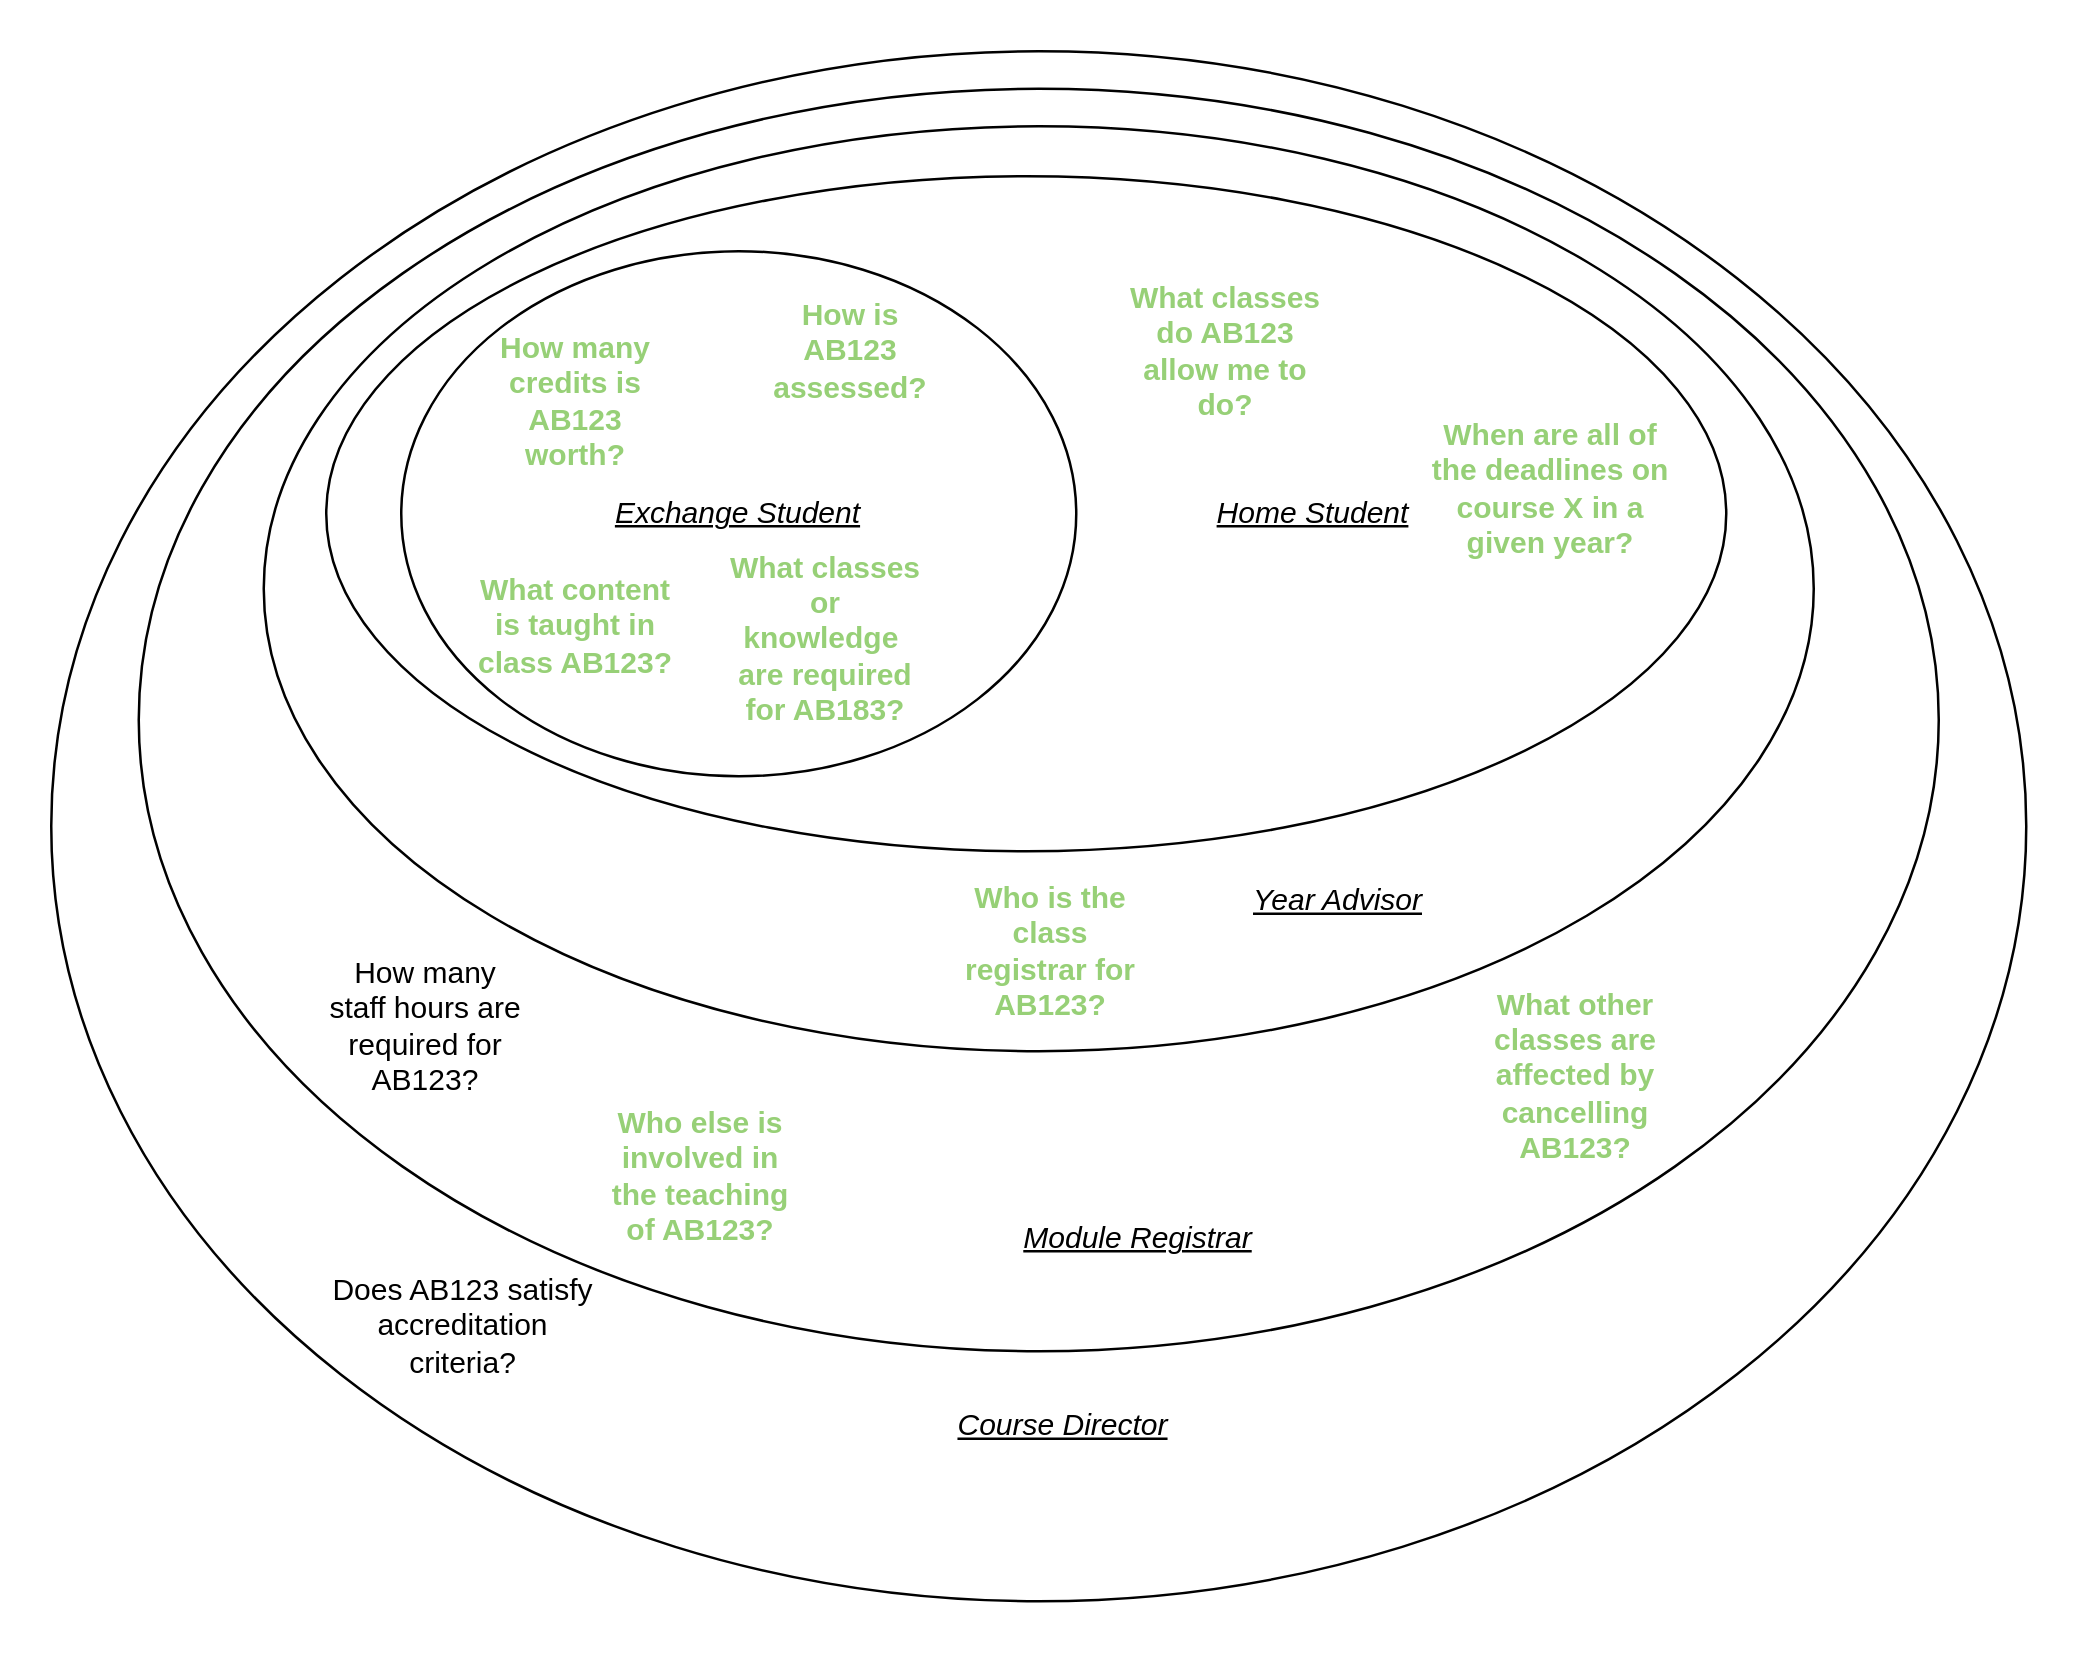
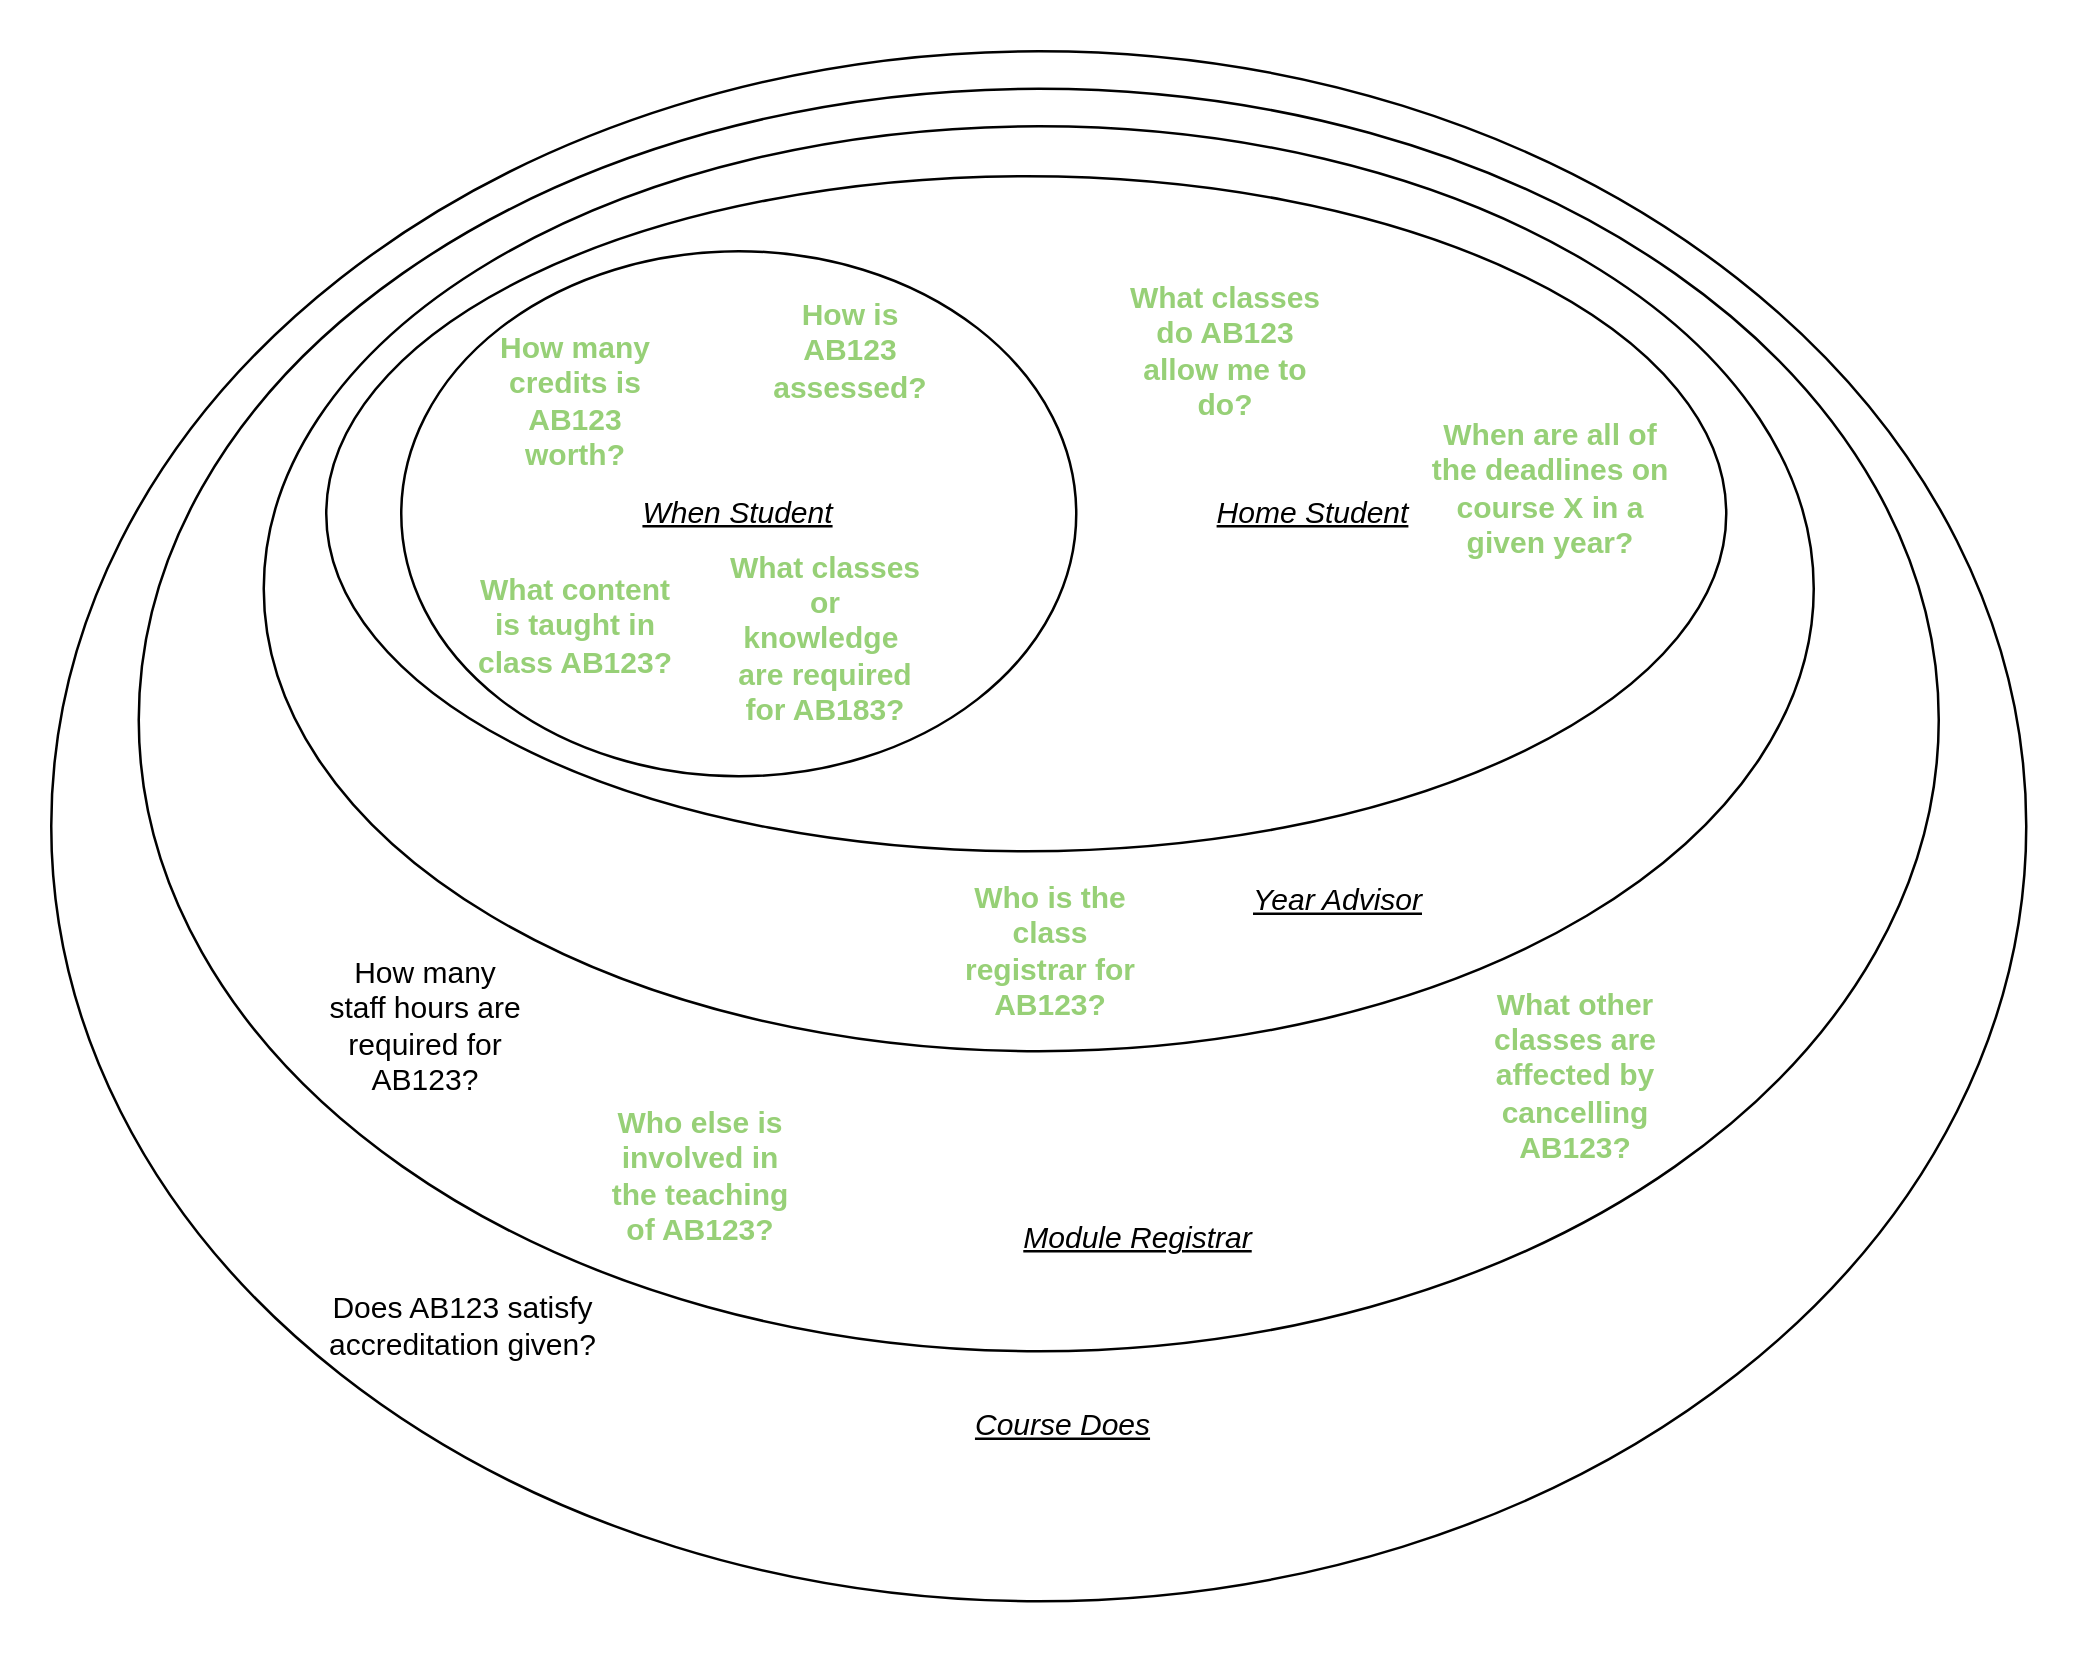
- <mxCell id="6" value="&lt;u&gt;&lt;i&gt;Exchange Student&lt;/i&gt;&lt;/u&gt;" style="ellipse;whiteSpace=wrap;html=1;fillColor=none;" vertex="1" parent="1"><mxGeometry x="160" y="100" width="270" height="210" as="geometry" /></mxCell>
+ <mxCell id="6" value="&lt;u&gt;&lt;i&gt;When Student&lt;/i&gt;&lt;/u&gt;" style="ellipse;whiteSpace=wrap;html=1;fillColor=none;" vertex="1" parent="1"><mxGeometry x="160" y="100" width="270" height="210" as="geometry" /></mxCell>
- <mxCell id="17" value="Does AB123 satisfy accreditation criteria?" style="text;html=1;strokeColor=none;fillColor=none;align=center;verticalAlign=middle;whiteSpace=wrap;rounded=0;" vertex="1" parent="1"><mxGeometry x="130" y="470" width="110" height="120" as="geometry" /></mxCell>
+ <mxCell id="17" value="Does AB123 satisfy accreditation given?" style="text;html=1;strokeColor=none;fillColor=none;align=center;verticalAlign=middle;whiteSpace=wrap;rounded=0;" vertex="1" parent="1"><mxGeometry x="130" y="470" width="110" height="120" as="geometry" /></mxCell>
- <mxCell id="18" value="Course Director" style="text;html=1;strokeColor=none;fillColor=none;align=center;verticalAlign=middle;whiteSpace=wrap;rounded=0;fontStyle=6" vertex="1" parent="1"><mxGeometry x="380" y="560" width="90" height="20" as="geometry" /></mxCell>
+ <mxCell id="18" value="Course Does" style="text;html=1;strokeColor=none;fillColor=none;align=center;verticalAlign=middle;whiteSpace=wrap;rounded=0;fontStyle=6" vertex="1" parent="1"><mxGeometry x="380" y="560" width="90" height="20" as="geometry" /></mxCell>
